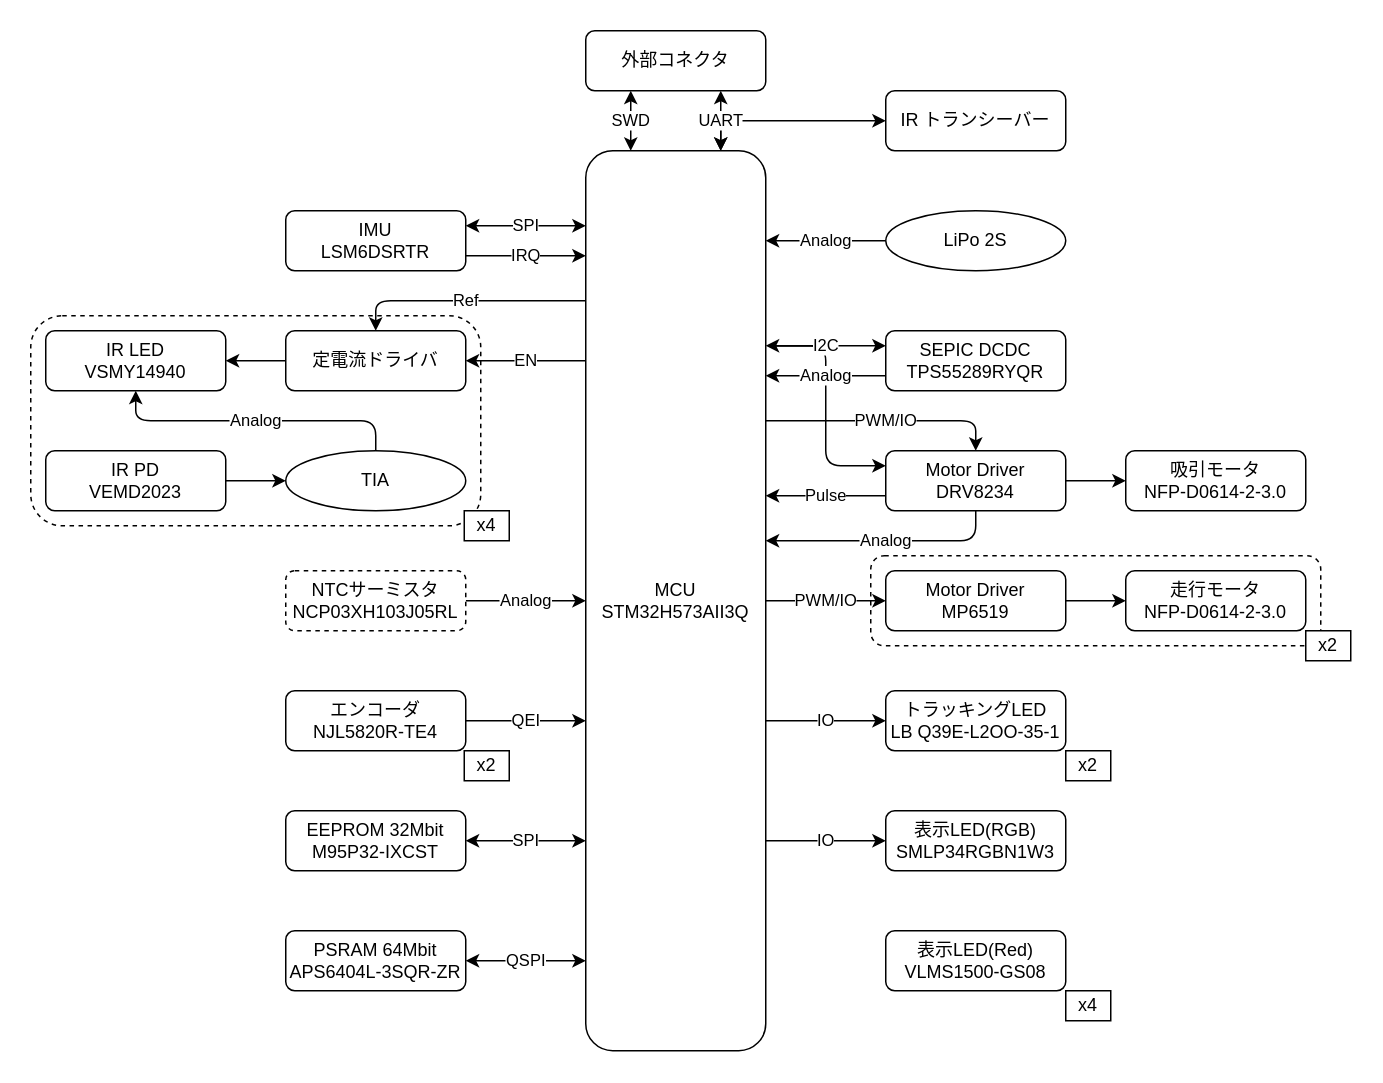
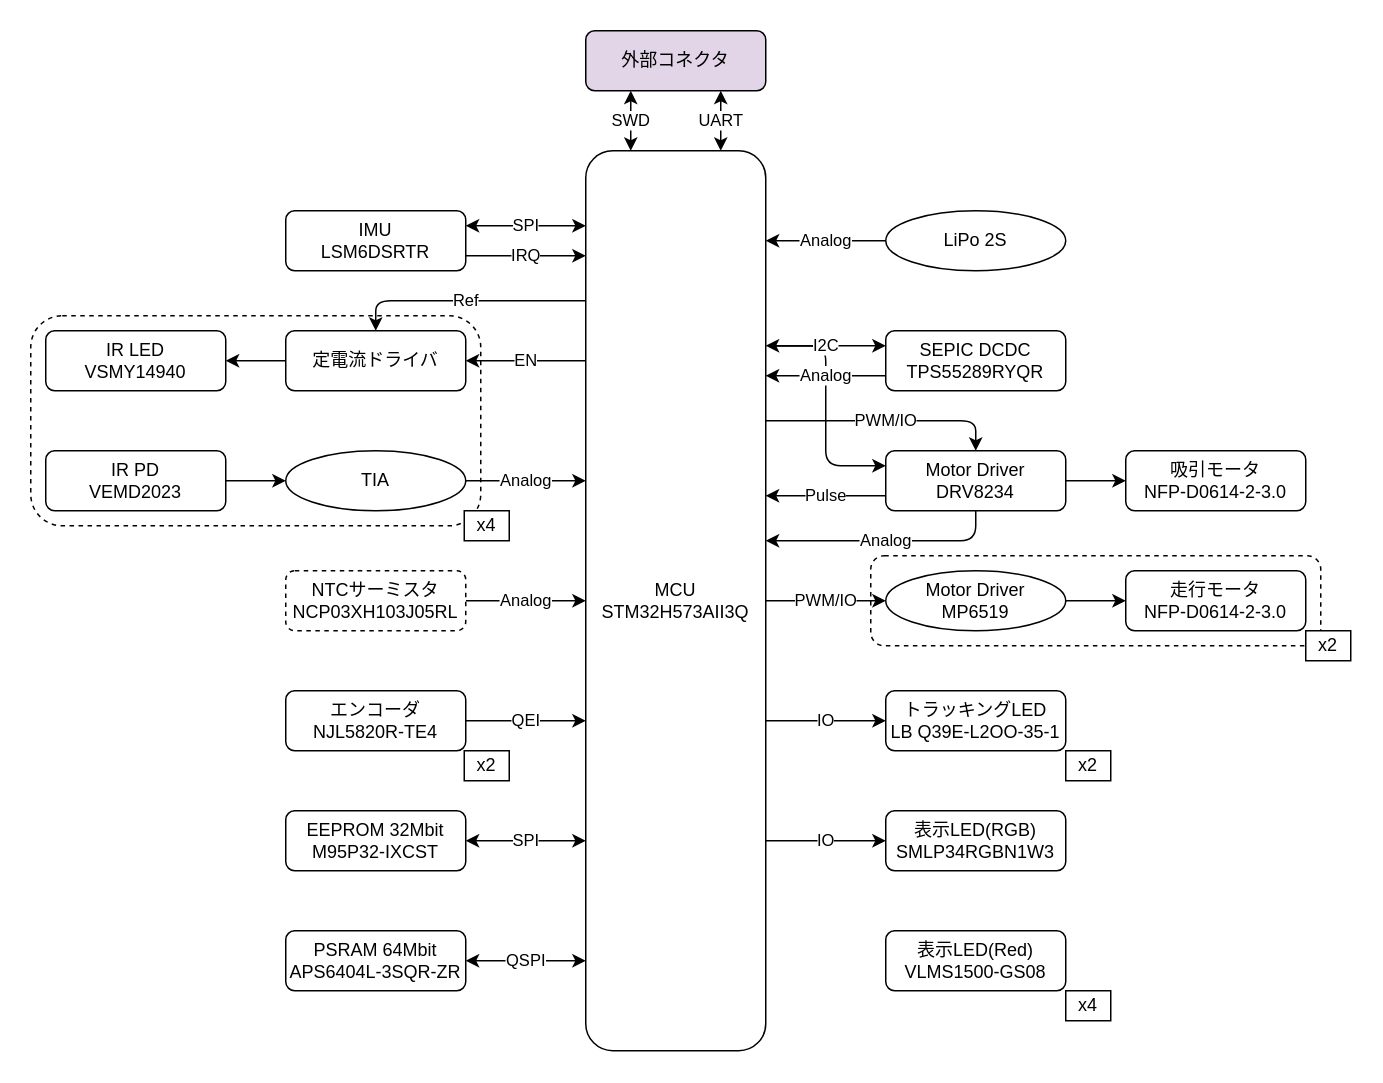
- <mxCell id="56" value="外部コネクタ" style="rounded=1;whiteSpace=wrap;html=1;" vertex="1" parent="1"><mxGeometry x="390" y="20" width="120" height="40" as="geometry" /></mxCell>
+ <mxCell id="56" value="外部コネクタ" style="rounded=1;whiteSpace=wrap;html=1;fillColor=#e1d5e7;" vertex="1" parent="1"><mxGeometry x="390" y="20" width="120" height="40" as="geometry" /></mxCell>
- <mxCell id="14" style="edgeStyle=elbowEdgeStyle;html=1;exitX=0.75;exitY=0;exitDx=0;exitDy=0;startArrow=classic;startFill=1;elbow=vertical;" edge="1" parent="1" source="16" target="57"><mxGeometry relative="1" as="geometry"><Array as="points"><mxPoint x="490" y="80" /></Array></mxGeometry></mxCell>
- <mxCell id="57" value="IR トランシーバー" style="rounded=1;whiteSpace=wrap;html=1;" vertex="1" parent="1"><mxGeometry x="590" y="60" width="120" height="40" as="geometry" /></mxCell>
- <mxCell id="17" value="Analog" style="edgeStyle=elbowEdgeStyle;elbow=vertical;html=1;startArrow=none;startFill=0;" parent="1" source="30" target="31" edge="1"><mxGeometry relative="1" as="geometry" /></mxCell>
+ <mxCell id="17" value="Analog" style="edgeStyle=elbowEdgeStyle;elbow=vertical;html=1;startArrow=none;startFill=0;" parent="1" source="30" target="16" edge="1"><mxGeometry relative="1" as="geometry" /></mxCell>
- <mxCell id="51" value="Motor Driver&lt;br&gt;MP6519" style="rounded=1;whiteSpace=wrap;html=1;" parent="49" vertex="1"><mxGeometry x="10" y="10" width="120" height="40" as="geometry" /></mxCell>
+ <mxCell id="51" value="Motor Driver&lt;br&gt;MP6519" style="ellipse;whiteSpace=wrap;html=1;" parent="49" vertex="1"><mxGeometry x="10" y="10" width="120" height="40" as="geometry" /></mxCell>
